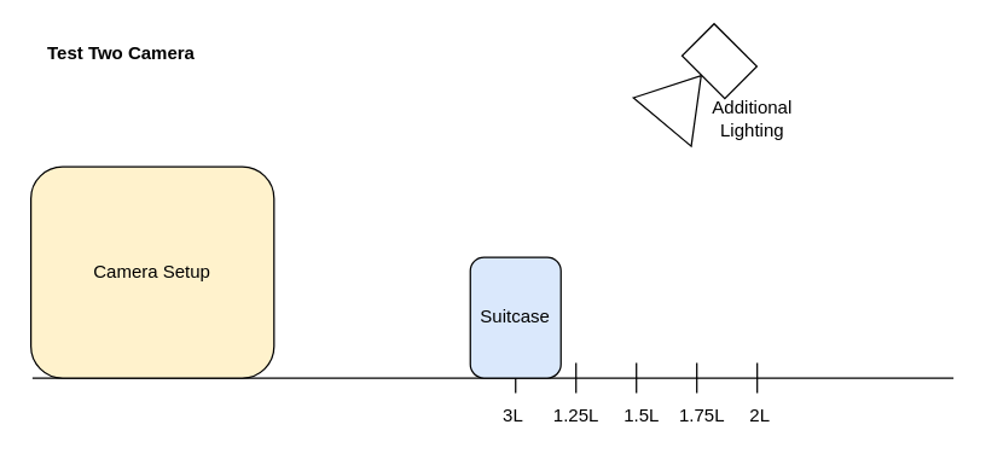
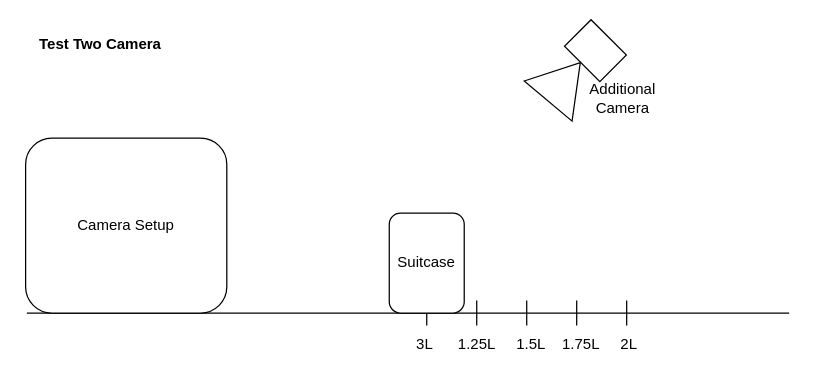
- <mxCell id="13" value="Additional Lighting" style="text;html=1;strokeColor=none;fillColor=none;align=center;verticalAlign=middle;whiteSpace=wrap;rounded=0;" parent="1" vertex="1"><mxGeometry x="468" y="63" width="60" height="30" as="geometry" /></mxCell>
+ <mxCell id="13" value="Additional Camera" style="text;html=1;strokeColor=none;fillColor=none;align=center;verticalAlign=middle;whiteSpace=wrap;rounded=0;" parent="1" vertex="1"><mxGeometry x="468" y="63" width="60" height="30" as="geometry" /></mxCell>
- <mxCell id="3" value="Camera Setup" style="rounded=1;whiteSpace=wrap;html=1;fillColor=#fff2cc;" parent="1" vertex="1"><mxGeometry x="20" y="110" width="161" height="140" as="geometry" /></mxCell>
+ <mxCell id="3" value="Camera Setup" style="rounded=1;whiteSpace=wrap;html=1;" parent="1" vertex="1"><mxGeometry x="20" y="110" width="161" height="140" as="geometry" /></mxCell>
- <mxCell id="10" value="Suitcase" style="rounded=1;whiteSpace=wrap;html=1;fillColor=#dae8fc;" parent="1" vertex="1"><mxGeometry x="311" y="170" width="60" height="80" as="geometry" /></mxCell>
+ <mxCell id="10" value="Suitcase" style="rounded=1;whiteSpace=wrap;html=1;" parent="1" vertex="1"><mxGeometry x="311" y="170" width="60" height="80" as="geometry" /></mxCell>
